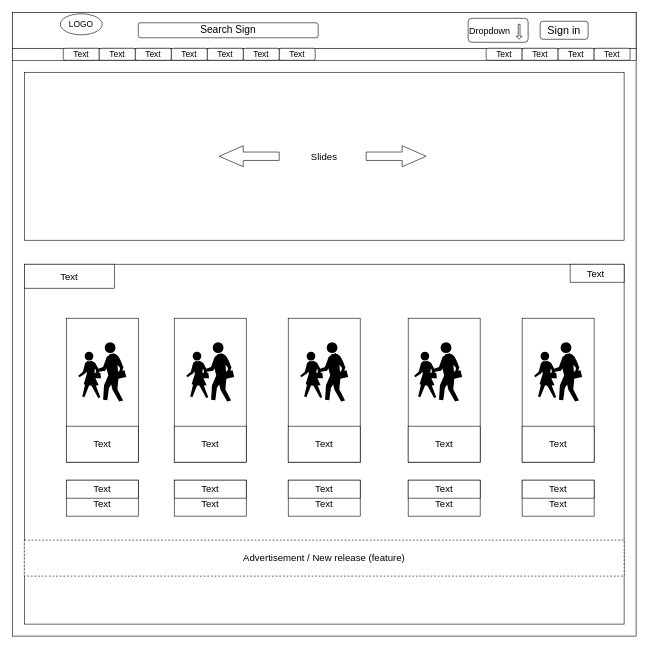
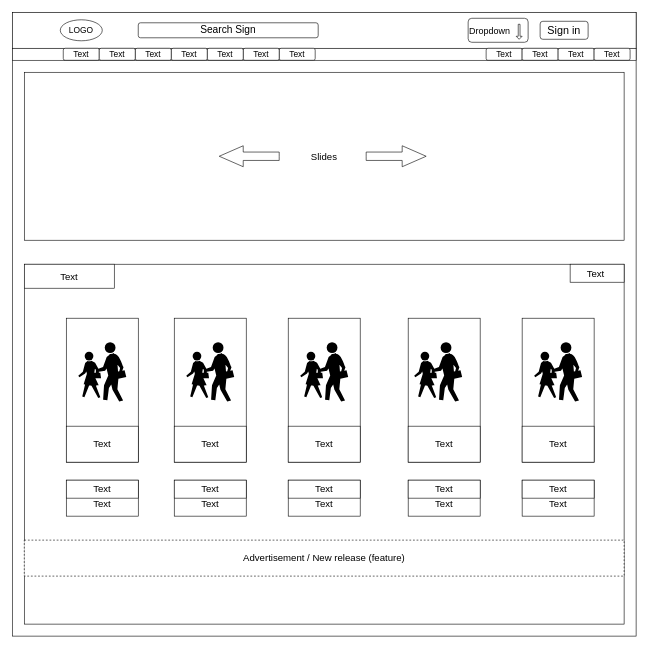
- <mxCell id="4" value="&lt;font style=&quot;font-size: 14px&quot;&gt;LOGO&lt;/font&gt;" style="ellipse;whiteSpace=wrap;html=1;" vertex="1" parent="1"><mxGeometry x="100" y="22.5" width="70" height="35" as="geometry" /></mxCell>
+ <mxCell id="4" value="&lt;font style=&quot;font-size: 14px&quot;&gt;LOGO&lt;/font&gt;" style="ellipse;whiteSpace=wrap;html=1;" vertex="1" parent="1"><mxGeometry x="100" y="32.5" width="70" height="35" as="geometry" /></mxCell>
